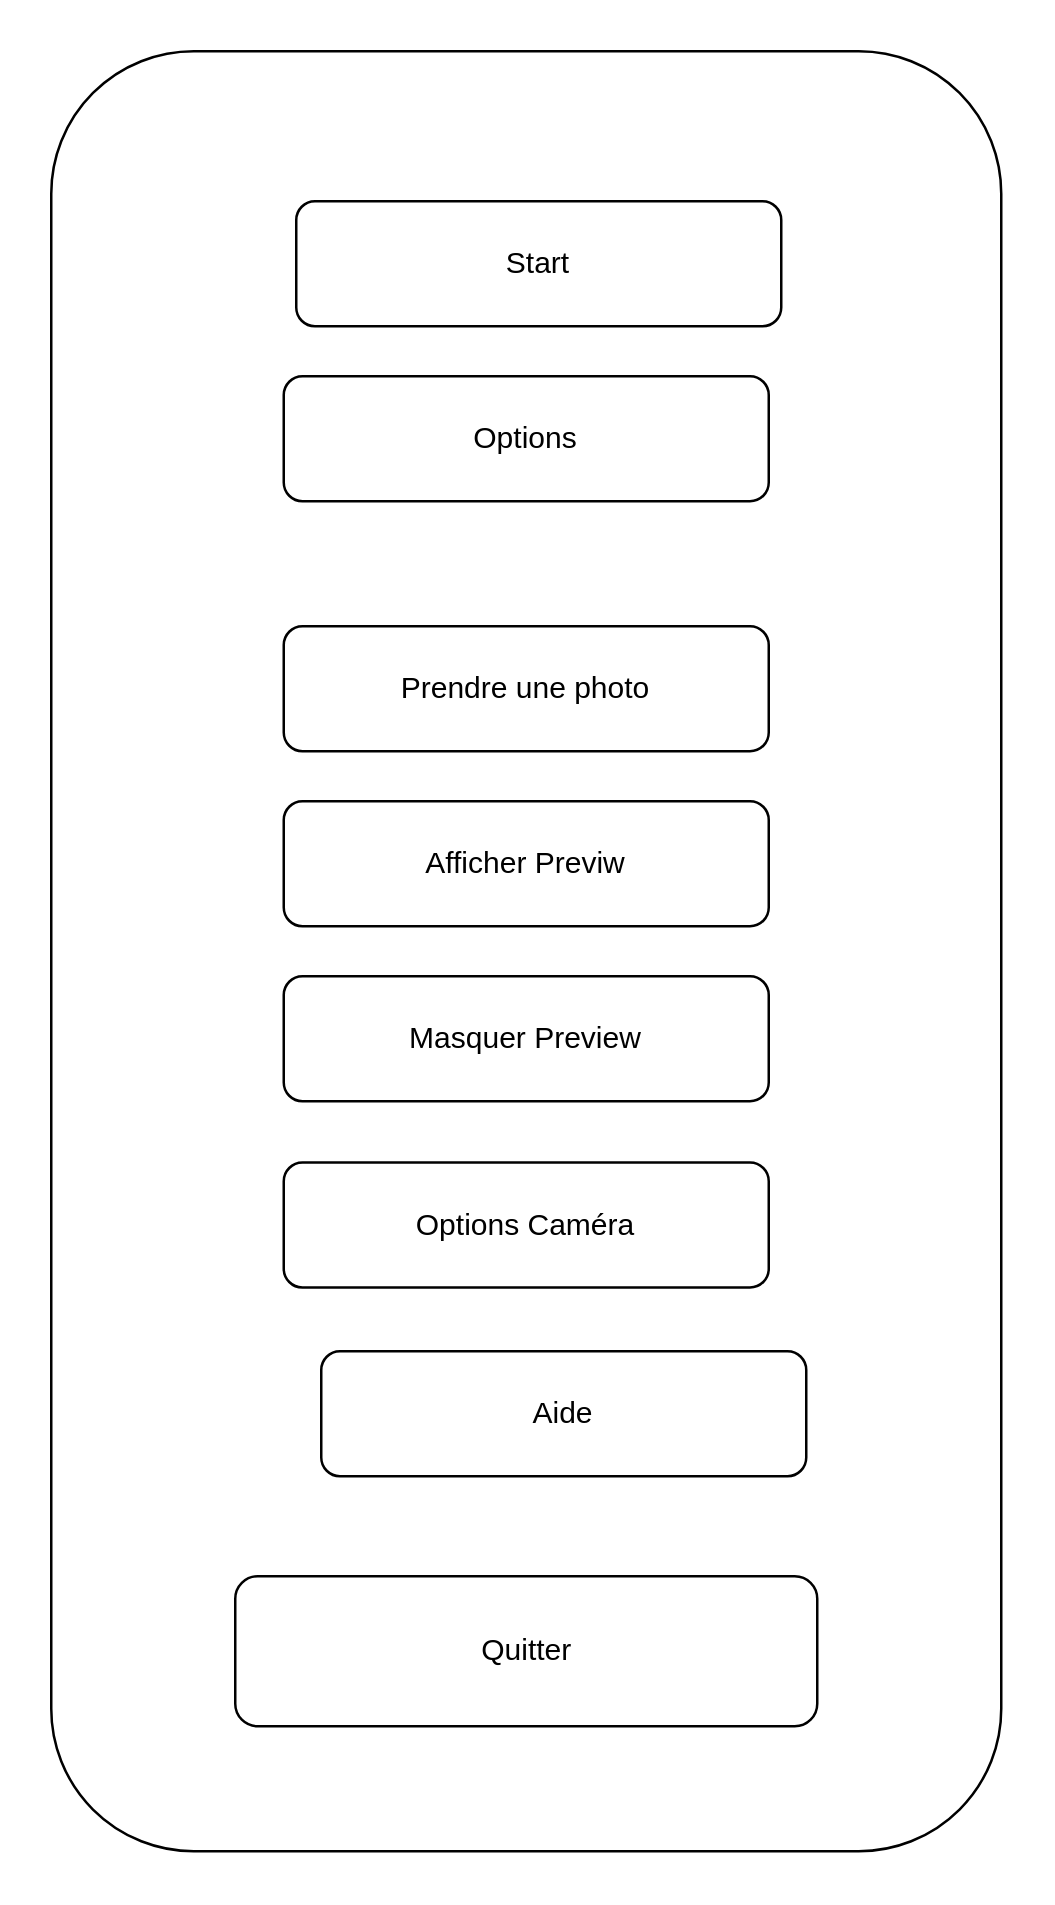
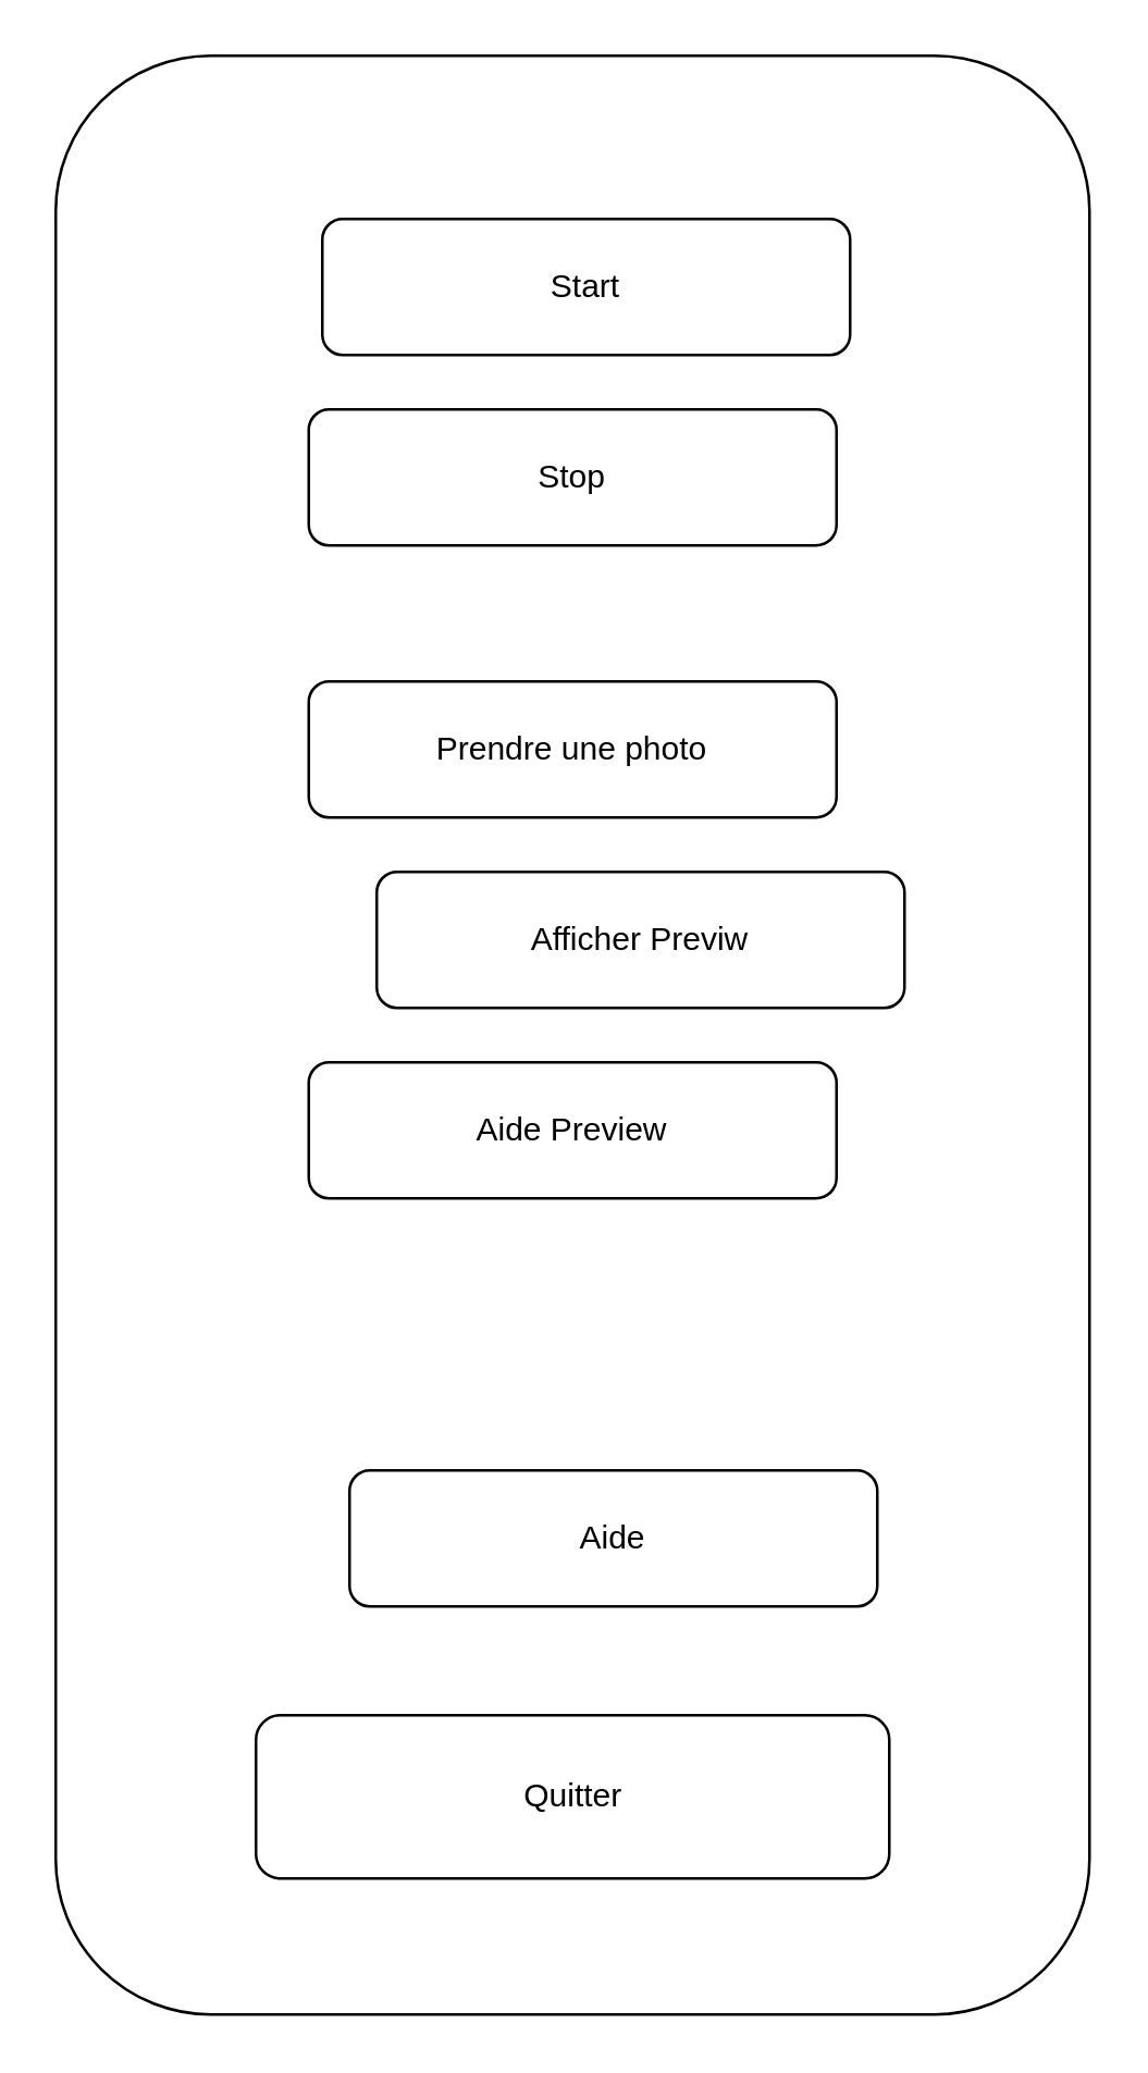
- <mxCell id="4" value="Options" style="rounded=1;whiteSpace=wrap;html=1;" vertex="1" parent="1"><mxGeometry x="113" y="150" width="194" height="50" as="geometry" /></mxCell>
+ <mxCell id="4" value="Stop" style="rounded=1;whiteSpace=wrap;html=1;" vertex="1" parent="1"><mxGeometry x="113" y="150" width="194" height="50" as="geometry" /></mxCell>
- <mxCell id="6" value="Afficher Previw" style="rounded=1;whiteSpace=wrap;html=1;" vertex="1" parent="1"><mxGeometry x="113" y="320" width="194" height="50" as="geometry" /></mxCell>
+ <mxCell id="6" value="Afficher Previw" style="rounded=1;whiteSpace=wrap;html=1;" vertex="1" parent="1"><mxGeometry x="138" y="320" width="194" height="50" as="geometry" /></mxCell>
- <mxCell id="7" value="Masquer Preview" style="rounded=1;whiteSpace=wrap;html=1;" vertex="1" parent="1"><mxGeometry x="113" y="390" width="194" height="50" as="geometry" /></mxCell>
+ <mxCell id="7" value="Aide Preview" style="rounded=1;whiteSpace=wrap;html=1;" vertex="1" parent="1"><mxGeometry x="113" y="390" width="194" height="50" as="geometry" /></mxCell>
- <mxCell id="8" value="Options Caméra" style="rounded=1;whiteSpace=wrap;html=1;" vertex="1" parent="1"><mxGeometry x="113" y="464.5" width="194" height="50" as="geometry" /></mxCell>
